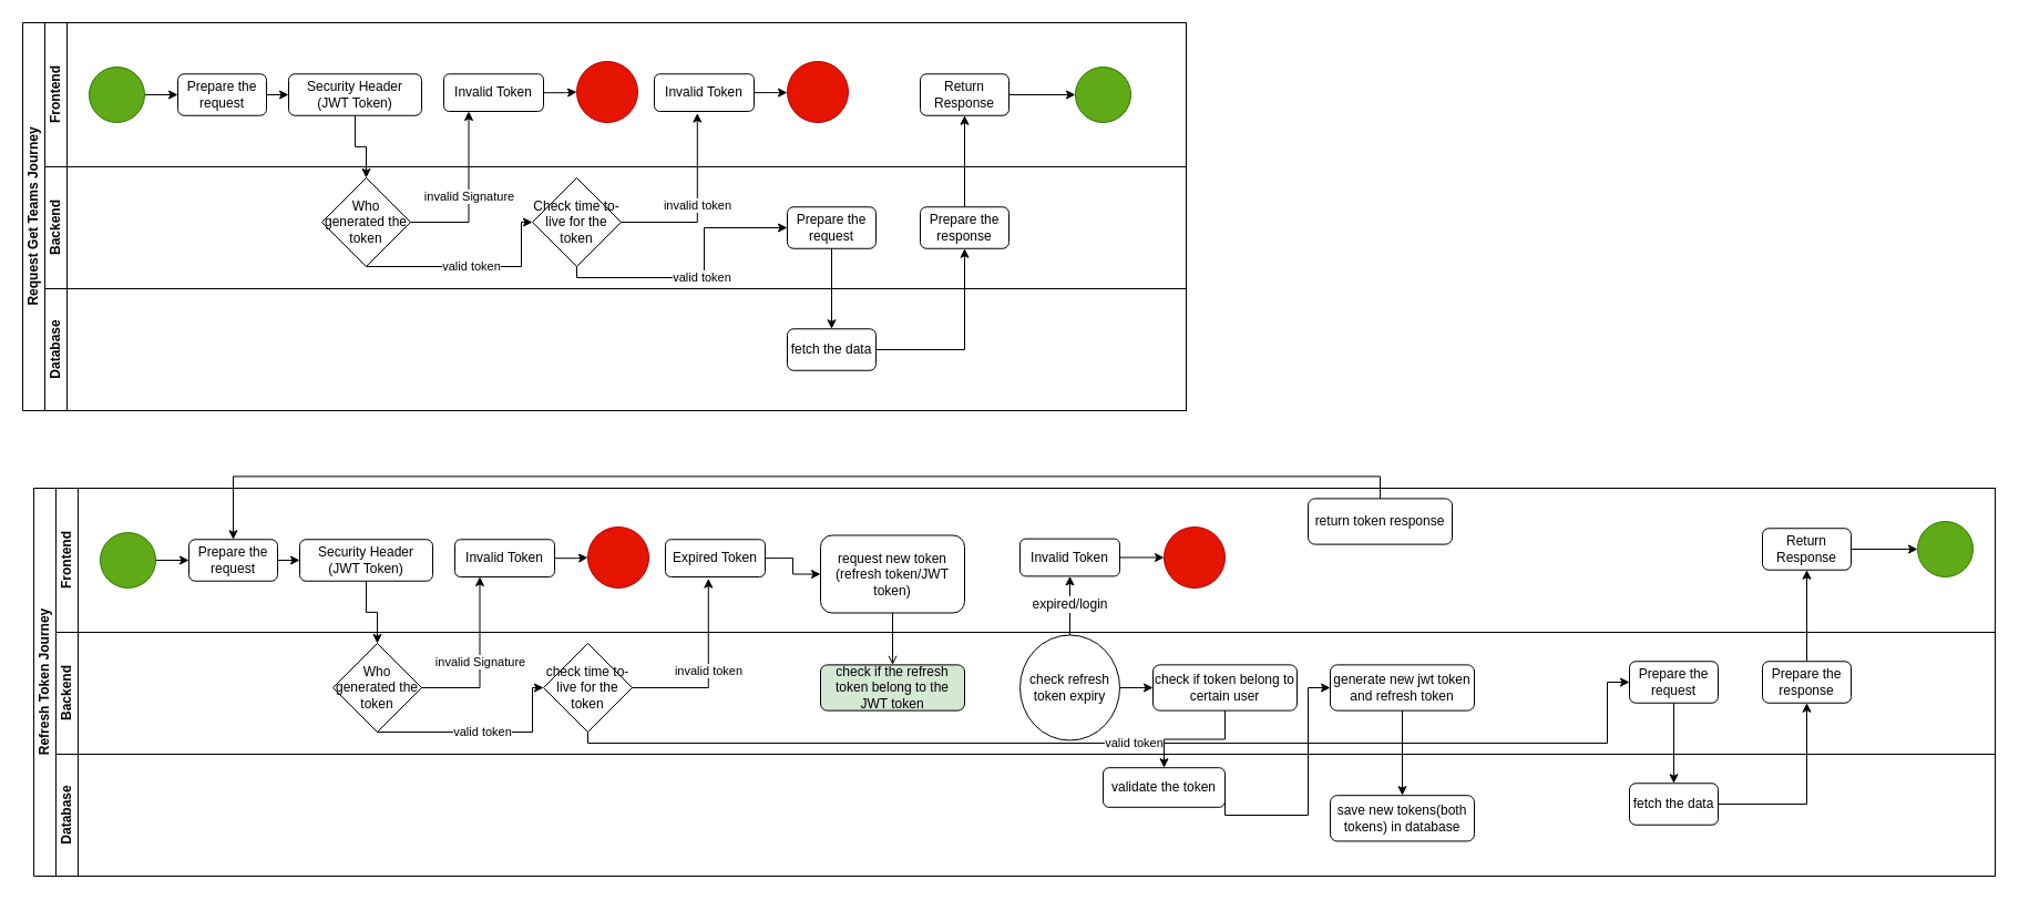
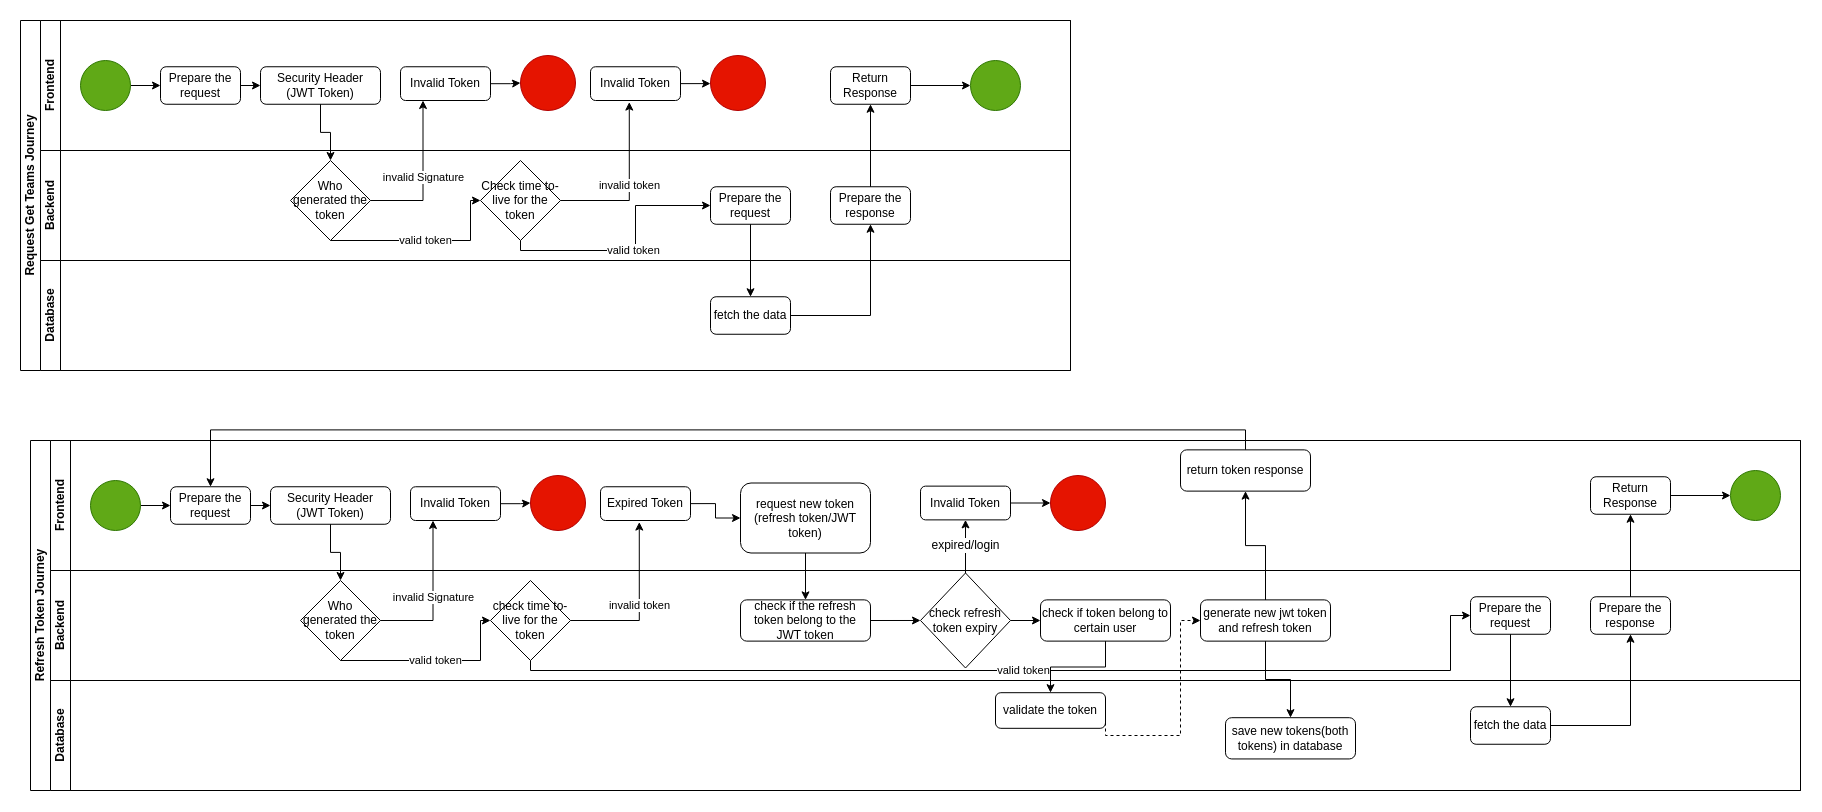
+ <mxCell id="88" style="edgeStyle=orthogonalEdgeStyle;rounded=0;orthogonalLoop=1;jettySize=auto;html=1;entryX=0.5;entryY=1;entryDx=0;entryDy=0;fontFamily=Helvetica;fontSize=12;" edge="1" parent="40" source="78" target="64"><mxGeometry relative="1" as="geometry" /></mxCell>
- <mxCell id="86" style="edgeStyle=orthogonalEdgeStyle;rounded=0;orthogonalLoop=1;jettySize=auto;html=1;entryX=0.5;entryY=0;entryDx=0;entryDy=0;fontFamily=Helvetica;fontSize=12;endArrow=open;" edge="1" parent="40" source="59" target="74"><mxGeometry relative="1" as="geometry" /></mxCell>
+ <mxCell id="86" style="edgeStyle=orthogonalEdgeStyle;rounded=0;orthogonalLoop=1;jettySize=auto;html=1;entryX=0.5;entryY=0;entryDx=0;entryDy=0;fontFamily=Helvetica;fontSize=12;" edge="1" parent="40" source="59" target="74"><mxGeometry relative="1" as="geometry" /></mxCell>
- <mxCell id="74" value="check if the refresh token belong to the JWT token" style="rounded=1;whiteSpace=wrap;html=1;fillColor=#d5e8d4;" vertex="1" parent="66"><mxGeometry x="690" y="29.37" width="130" height="41.25" as="geometry" /></mxCell>
+ <mxCell id="74" value="check if the refresh token belong to the JWT token" style="rounded=1;whiteSpace=wrap;html=1;" vertex="1" parent="66"><mxGeometry x="690" y="29.37" width="130" height="41.25" as="geometry" /></mxCell>
+ <mxCell id="73" style="edgeStyle=orthogonalEdgeStyle;rounded=0;orthogonalLoop=1;jettySize=auto;html=1;exitX=1;exitY=0.5;exitDx=0;exitDy=0;entryX=0;entryY=0.5;entryDx=0;entryDy=0;fontFamily=Helvetica;fontSize=12;" edge="1" parent="66" source="74" target="76"><mxGeometry relative="1" as="geometry" /></mxCell>
- <mxCell id="76" value="&lt;p style=&quot;line-height: 120%;&quot;&gt;check refresh token expiry&lt;/p&gt;" style="ellipse;whiteSpace=wrap;html=1;align=center;" vertex="1" parent="66"><mxGeometry x="870" y="2.49" width="90" height="95" as="geometry" /></mxCell>
+ <mxCell id="76" value="&lt;p style=&quot;line-height: 120%;&quot;&gt;check refresh token expiry&lt;/p&gt;" style="rhombus;whiteSpace=wrap;html=1;align=center;" vertex="1" parent="66"><mxGeometry x="870" y="2.49" width="90" height="95" as="geometry" /></mxCell>
- <mxCell id="96" style="edgeStyle=orthogonalEdgeStyle;rounded=0;orthogonalLoop=1;jettySize=auto;html=1;exitX=1;exitY=0.5;exitDx=0;exitDy=0;entryX=0;entryY=0.5;entryDx=0;entryDy=0;fontFamily=Helvetica;fontSize=12;" edge="1" parent="1" source="91" target="78"><mxGeometry relative="1" as="geometry"><Array as="points"><mxPoint x="1180" y="735" /><mxPoint x="1180" y="620" /></Array></mxGeometry></mxCell>
+ <mxCell id="96" style="edgeStyle=orthogonalEdgeStyle;rounded=0;orthogonalLoop=1;jettySize=auto;html=1;exitX=1;exitY=0.5;exitDx=0;exitDy=0;entryX=0;entryY=0.5;entryDx=0;entryDy=0;fontFamily=Helvetica;fontSize=12;dashed=1;" edge="1" parent="1" source="91" target="78"><mxGeometry relative="1" as="geometry"><Array as="points"><mxPoint x="1180" y="735" /><mxPoint x="1180" y="620" /></Array></mxGeometry></mxCell>
- <mxCell id="92" value="save new tokens(both tokens) in database" style="rounded=1;whiteSpace=wrap;html=1;" vertex="1" parent="89"><mxGeometry x="1150" y="37.19" width="130" height="41.25" as="geometry" /></mxCell>
+ <mxCell id="92" value="save new tokens(both tokens) in database" style="rounded=1;whiteSpace=wrap;html=1;" vertex="1" parent="89"><mxGeometry x="1175" y="37.19" width="130" height="41.25" as="geometry" /></mxCell>
